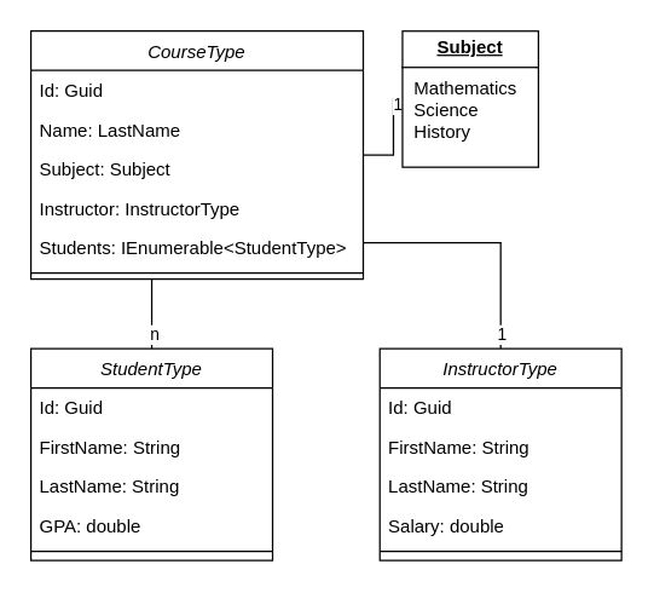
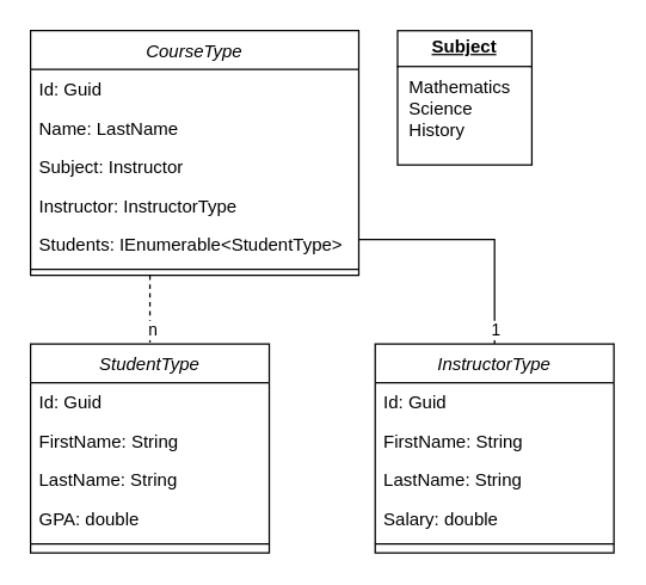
- <mxCell id="14" style="edgeStyle=orthogonalEdgeStyle;rounded=0;orthogonalLoop=1;jettySize=auto;html=1;endArrow=none;endFill=0;" edge="1" parent="1" source="20" target="27"><mxGeometry relative="1" as="geometry" /></mxCell>
- <mxCell id="15" value="1" style="edgeLabel;html=1;align=center;verticalAlign=middle;resizable=0;points=[];" vertex="1" connectable="0" parent="14"><mxGeometry x="0.718" relative="1" as="geometry"><mxPoint x="2" as="offset" /></mxGeometry></mxCell>
- <mxCell id="23" value="Subject: Subject" style="text;align=left;verticalAlign=top;spacingLeft=4;spacingRight=4;overflow=hidden;rotatable=0;points=[[0,0.5],[1,0.5]];portConstraint=eastwest;rounded=0;shadow=0;html=0;" vertex="1" parent="20"><mxGeometry y="78" width="220" height="26" as="geometry" /></mxCell>
+ <mxCell id="23" value="Subject: Instructor" style="text;align=left;verticalAlign=top;spacingLeft=4;spacingRight=4;overflow=hidden;rotatable=0;points=[[0,0.5],[1,0.5]];portConstraint=eastwest;rounded=0;shadow=0;html=0;" vertex="1" parent="20"><mxGeometry y="78" width="220" height="26" as="geometry" /></mxCell>
- <mxCell id="16" style="edgeStyle=orthogonalEdgeStyle;rounded=0;orthogonalLoop=1;jettySize=auto;html=1;endArrow=none;endFill=0;" edge="1" parent="1" source="20" target="8"><mxGeometry relative="1" as="geometry"><Array as="points"><mxPoint x="100" y="200" /><mxPoint x="100" y="200" /></Array></mxGeometry></mxCell>
+ <mxCell id="16" style="edgeStyle=orthogonalEdgeStyle;rounded=0;orthogonalLoop=1;jettySize=auto;html=1;endArrow=none;endFill=0;dashed=1;" edge="1" parent="1" source="20" target="8"><mxGeometry relative="1" as="geometry"><Array as="points"><mxPoint x="100" y="200" /><mxPoint x="100" y="200" /></Array></mxGeometry></mxCell>
